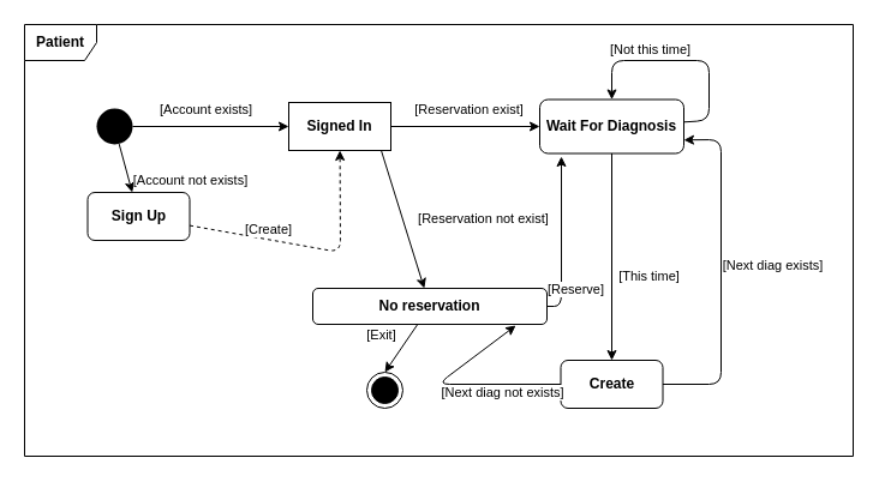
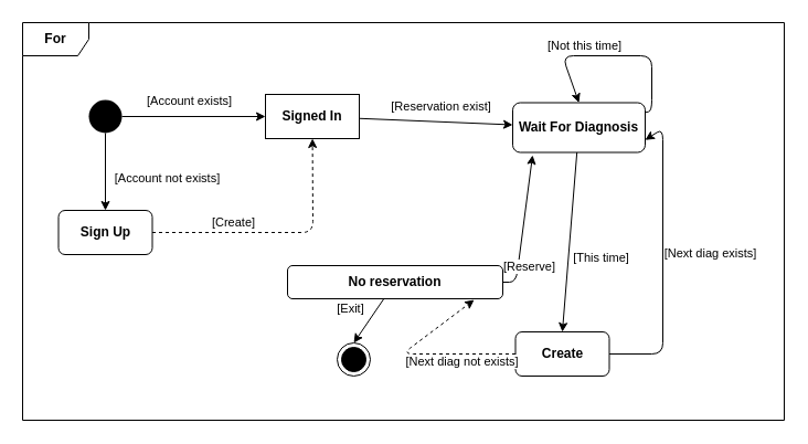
- <mxCell id="2" value="&lt;b&gt;Patient&lt;/b&gt;" style="shape=umlFrame;whiteSpace=wrap;html=1;" vertex="1" parent="1"><mxGeometry x="20" y="20" width="690" height="360" as="geometry" /></mxCell>
+ <mxCell id="2" value="&lt;b&gt;For&lt;/b&gt;" style="shape=umlFrame;whiteSpace=wrap;html=1;" vertex="1" parent="1"><mxGeometry x="20" y="20" width="690" height="360" as="geometry" /></mxCell>
- <mxCell id="17" value="&lt;b&gt;Wait For Diagnosis&lt;/b&gt;" style="rounded=1;whiteSpace=wrap;html=1;" vertex="1" parent="1"><mxGeometry x="449" y="82.5" width="120" height="45" as="geometry" /></mxCell>
+ <mxCell id="17" value="&lt;b&gt;Wait For Diagnosis&lt;/b&gt;" style="rounded=1;whiteSpace=wrap;html=1;" vertex="1" parent="1"><mxGeometry x="464" y="92.5" width="120" height="45" as="geometry" /></mxCell>
- <mxCell id="14" value="" style="endArrow=classic;html=1;exitX=0.906;exitY=1;exitDx=0;exitDy=0;exitPerimeter=0;" edge="1" parent="1" source="7" target="16"><mxGeometry width="50" height="50" relative="1" as="geometry"><mxPoint x="400" y="220" as="sourcePoint" /><mxPoint x="340" y="230" as="targetPoint" /></mxGeometry></mxCell>
- <mxCell id="15" value="[Reservation not exist]" style="edgeLabel;html=1;align=center;verticalAlign=middle;resizable=0;points=[];" vertex="1" connectable="0" parent="14"><mxGeometry x="0.274" y="-3" relative="1" as="geometry"><mxPoint x="64.31" y="-18.05" as="offset" /></mxGeometry></mxCell>
- <mxCell id="4" value="Sign Up" style="rounded=1;whiteSpace=wrap;html=1;fontStyle=1" vertex="1" parent="1"><mxGeometry x="72.5" y="160" width="85" height="40" as="geometry" /></mxCell>
+ <mxCell id="4" value="Sign Up" style="rounded=1;whiteSpace=wrap;html=1;fontStyle=1" vertex="1" parent="1"><mxGeometry x="52.5" y="190" width="85" height="40" as="geometry" /></mxCell>
- <mxCell id="27" value="" style="endArrow=classic;html=1;entryX=0.867;entryY=1.033;entryDx=0;entryDy=0;entryPerimeter=0;" edge="1" parent="1" source="26" target="16"><mxGeometry width="50" height="50" relative="1" as="geometry"><mxPoint x="519" y="137.5" as="sourcePoint" /><mxPoint x="519" y="310" as="targetPoint" /><Array as="points"><mxPoint x="364" y="320" /></Array></mxGeometry></mxCell>
+ <mxCell id="27" value="" style="endArrow=classic;html=1;entryX=0.867;entryY=1.033;entryDx=0;entryDy=0;entryPerimeter=0;dashed=1;" edge="1" parent="1" source="26" target="16"><mxGeometry width="50" height="50" relative="1" as="geometry"><mxPoint x="519" y="137.5" as="sourcePoint" /><mxPoint x="519" y="310" as="targetPoint" /><Array as="points"><mxPoint x="364" y="320" /></Array></mxGeometry></mxCell>
